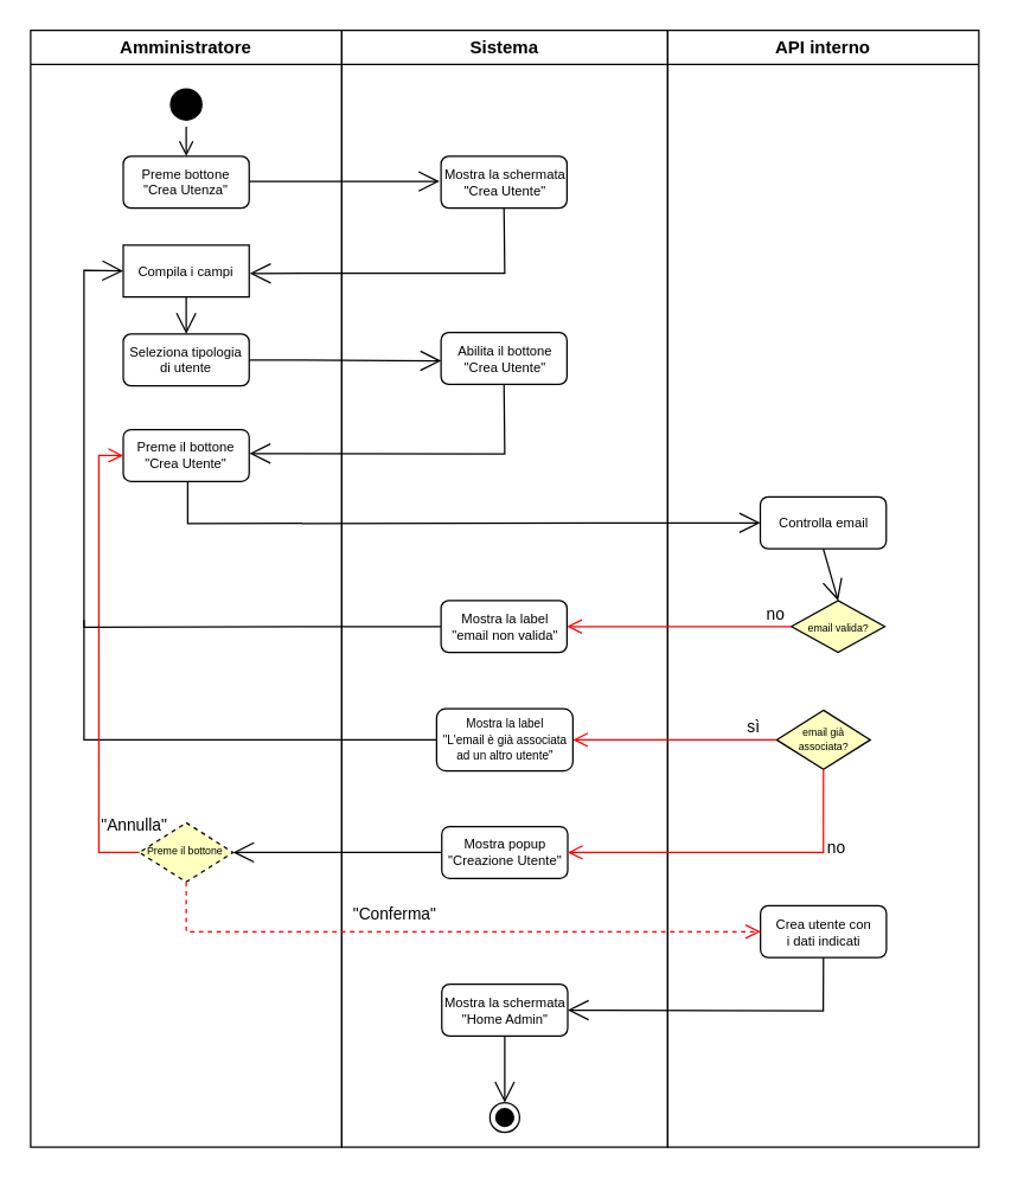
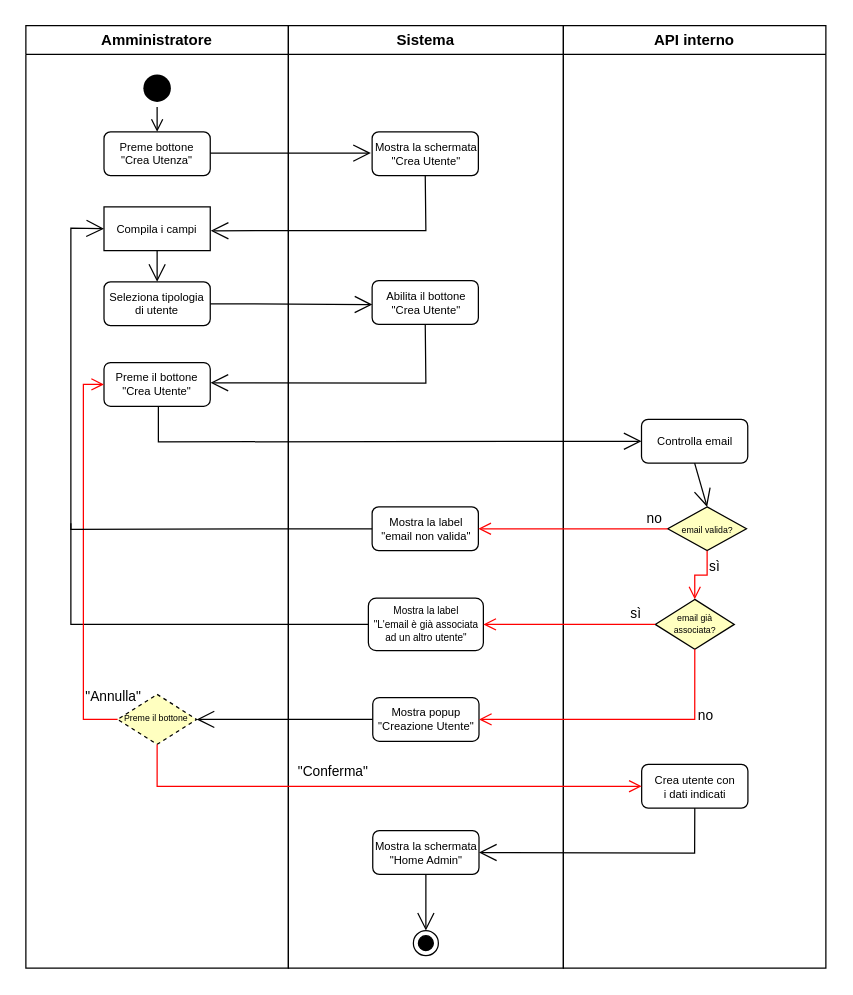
+ <mxCell id="28" value="&lt;font style=&quot;font-size: 11px;&quot;&gt;sì&lt;br&gt;&lt;/font&gt;" style="edgeStyle=orthogonalEdgeStyle;html=1;align=left;verticalAlign=top;endArrow=open;endSize=8;strokeColor=#ff0000;rounded=0;labelBackgroundColor=none;fontSize=7;exitX=0.5;exitY=1;exitDx=0;exitDy=0;entryX=0.5;entryY=0;entryDx=0;entryDy=0;" parent="24" source="25" target="29" edge="1"><mxGeometry x="-1" relative="1" as="geometry"><mxPoint x="105" y="468" as="targetPoint" /><mxPoint x="104.71" y="448" as="sourcePoint" /></mxGeometry></mxCell>
- <mxCell id="39" value="&lt;font style=&quot;font-size: 11px;&quot;&gt;&quot;Conferma&quot;&lt;br&gt;&lt;/font&gt;" style="edgeStyle=orthogonalEdgeStyle;html=1;align=left;verticalAlign=top;endArrow=open;endSize=8;strokeColor=#ff0000;rounded=0;labelBackgroundColor=none;fontSize=7;exitX=0.5;exitY=1;exitDx=0;exitDy=0;entryX=0;entryY=0.5;entryDx=0;entryDy=0;dashed=1;" edge="1" parent="1" source="11" target="30"><mxGeometry x="-0.313" y="25" relative="1" as="geometry"><mxPoint x="512.63" y="628.5" as="targetPoint" /><mxPoint x="125.005" y="602" as="sourcePoint" /><Array as="points"><mxPoint x="125" y="629" /><mxPoint x="513" y="629" /></Array><mxPoint as="offset" /></mxGeometry></mxCell>
+ <mxCell id="39" value="&lt;font style=&quot;font-size: 11px;&quot;&gt;&quot;Conferma&quot;&lt;br&gt;&lt;/font&gt;" style="edgeStyle=orthogonalEdgeStyle;html=1;align=left;verticalAlign=top;endArrow=open;endSize=8;strokeColor=#ff0000;rounded=0;labelBackgroundColor=none;fontSize=7;exitX=0.5;exitY=1;exitDx=0;exitDy=0;entryX=0;entryY=0.5;entryDx=0;entryDy=0;" edge="1" parent="1" source="11" target="30"><mxGeometry x="-0.313" y="25" relative="1" as="geometry"><mxPoint x="512.63" y="628.5" as="targetPoint" /><mxPoint x="125.005" y="602" as="sourcePoint" /><Array as="points"><mxPoint x="125" y="629" /><mxPoint x="513" y="629" /></Array><mxPoint as="offset" /></mxGeometry></mxCell>
